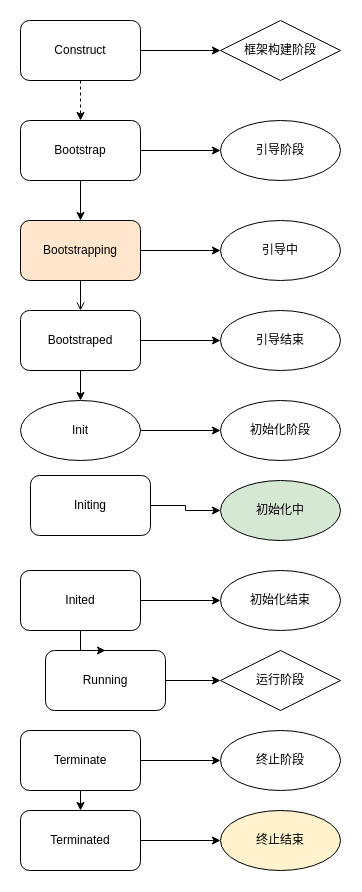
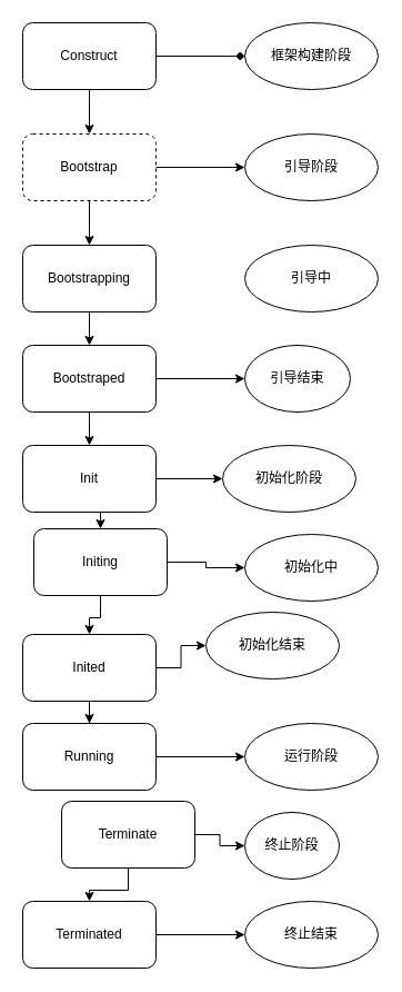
- <mxCell id="22" value="" style="edgeStyle=orthogonalEdgeStyle;rounded=0;orthogonalLoop=1;jettySize=auto;html=1;" edge="1" parent="2" source="3" target="21"><mxGeometry relative="1" as="geometry" /></mxCell>
+ <mxCell id="22" value="" style="edgeStyle=orthogonalEdgeStyle;rounded=0;orthogonalLoop=1;jettySize=auto;html=1;endArrow=diamond;" edge="1" parent="2" source="3" target="21"><mxGeometry relative="1" as="geometry" /></mxCell>
- <mxCell id="21" value="框架构建阶段" style="rhombus;whiteSpace=wrap;html=1;" vertex="1" parent="2"><mxGeometry x="200" width="120" height="60" as="geometry" /></mxCell>
+ <mxCell id="21" value="框架构建阶段" style="ellipse;whiteSpace=wrap;html=1;rounded=1;" vertex="1" parent="2"><mxGeometry x="200" width="120" height="60" as="geometry" /></mxCell>
- <mxCell id="5" style="edgeStyle=orthogonalEdgeStyle;rounded=0;orthogonalLoop=1;jettySize=auto;html=1;exitX=0.5;exitY=1;exitDx=0;exitDy=0;dashed=1;" edge="1" parent="2" source="3" target="4"><mxGeometry relative="1" as="geometry" /></mxCell>
+ <mxCell id="5" style="edgeStyle=orthogonalEdgeStyle;rounded=0;orthogonalLoop=1;jettySize=auto;html=1;exitX=0.5;exitY=1;exitDx=0;exitDy=0;" edge="1" parent="2" source="3" target="4"><mxGeometry relative="1" as="geometry" /></mxCell>
- <mxCell id="4" value="Bootstrap" style="rounded=1;whiteSpace=wrap;html=1;" vertex="1" parent="2"><mxGeometry y="100" width="120" height="60" as="geometry" /></mxCell>
+ <mxCell id="4" value="Bootstrap" style="rounded=1;whiteSpace=wrap;html=1;dashed=1;" vertex="1" parent="2"><mxGeometry y="100" width="120" height="60" as="geometry" /></mxCell>
- <mxCell id="6" value="Bootstrapping" style="rounded=1;whiteSpace=wrap;html=1;fillColor=#ffe6cc;" vertex="1" parent="2"><mxGeometry y="200" width="120" height="60" as="geometry" /></mxCell>
+ <mxCell id="6" value="Bootstrapping" style="rounded=1;whiteSpace=wrap;html=1;" vertex="1" parent="2"><mxGeometry y="200" width="120" height="60" as="geometry" /></mxCell>
- <mxCell id="26" value="" style="edgeStyle=orthogonalEdgeStyle;rounded=0;orthogonalLoop=1;jettySize=auto;html=1;" edge="1" parent="2" source="6" target="25"><mxGeometry relative="1" as="geometry" /></mxCell>
- <mxCell id="9" style="edgeStyle=orthogonalEdgeStyle;rounded=0;orthogonalLoop=1;jettySize=auto;html=1;exitX=0.5;exitY=1;exitDx=0;exitDy=0;endArrow=open;" edge="1" parent="2" source="6" target="8"><mxGeometry relative="1" as="geometry" /></mxCell>
+ <mxCell id="9" style="edgeStyle=orthogonalEdgeStyle;rounded=0;orthogonalLoop=1;jettySize=auto;html=1;exitX=0.5;exitY=1;exitDx=0;exitDy=0;" edge="1" parent="2" source="6" target="8"><mxGeometry relative="1" as="geometry" /></mxCell>
- <mxCell id="27" value="引导结束" style="ellipse;whiteSpace=wrap;html=1;rounded=1;" vertex="1" parent="2"><mxGeometry x="200" y="290" width="120" height="60" as="geometry" /></mxCell>
+ <mxCell id="27" value="引导结束" style="ellipse;whiteSpace=wrap;html=1;rounded=1;" vertex="1" parent="2"><mxGeometry x="200" y="290" width="95" height="60" as="geometry" /></mxCell>
- <mxCell id="10" value="Init" style="ellipse;whiteSpace=wrap;html=1;" vertex="1" parent="2"><mxGeometry y="380" width="120" height="60" as="geometry" /></mxCell>
+ <mxCell id="10" value="Init" style="rounded=1;whiteSpace=wrap;html=1;" vertex="1" parent="2"><mxGeometry y="380" width="120" height="60" as="geometry" /></mxCell>
- <mxCell id="29" value="初始化阶段" style="ellipse;whiteSpace=wrap;html=1;rounded=1;" vertex="1" parent="2"><mxGeometry x="200" y="380" width="120" height="60" as="geometry" /></mxCell>
+ <mxCell id="29" value="初始化阶段" style="ellipse;whiteSpace=wrap;html=1;rounded=1;" vertex="1" parent="2"><mxGeometry x="180" y="380" width="120" height="60" as="geometry" /></mxCell>
+ <mxCell id="13" style="edgeStyle=orthogonalEdgeStyle;rounded=0;orthogonalLoop=1;jettySize=auto;html=1;exitX=0.5;exitY=1;exitDx=0;exitDy=0;entryX=0.5;entryY=0;entryDx=0;entryDy=0;" edge="1" parent="2" source="10" target="12"><mxGeometry relative="1" as="geometry" /></mxCell>
- <mxCell id="31" value="初始化中" style="ellipse;whiteSpace=wrap;html=1;rounded=1;fillColor=#d5e8d4;" vertex="1" parent="2"><mxGeometry x="200" y="460" width="120" height="60" as="geometry" /></mxCell>
+ <mxCell id="31" value="初始化中" style="ellipse;whiteSpace=wrap;html=1;rounded=1;" vertex="1" parent="2"><mxGeometry x="200" y="460" width="120" height="60" as="geometry" /></mxCell>
+ <mxCell id="15" style="edgeStyle=orthogonalEdgeStyle;rounded=0;orthogonalLoop=1;jettySize=auto;html=1;exitX=0.5;exitY=1;exitDx=0;exitDy=0;" edge="1" parent="2" source="12" target="14"><mxGeometry relative="1" as="geometry" /></mxCell>
- <mxCell id="33" value="初始化结束" style="ellipse;whiteSpace=wrap;html=1;rounded=1;" vertex="1" parent="2"><mxGeometry x="200" y="550" width="120" height="60" as="geometry" /></mxCell>
+ <mxCell id="33" value="初始化结束" style="ellipse;whiteSpace=wrap;html=1;rounded=1;" vertex="1" parent="2"><mxGeometry x="165" y="530" width="120" height="60" as="geometry" /></mxCell>
- <mxCell id="16" value="Running" style="rounded=1;whiteSpace=wrap;html=1;" vertex="1" parent="2"><mxGeometry x="25" y="630" width="120" height="60" as="geometry" /></mxCell>
+ <mxCell id="16" value="Running" style="rounded=1;whiteSpace=wrap;html=1;" vertex="1" parent="2"><mxGeometry y="630" width="120" height="60" as="geometry" /></mxCell>
- <mxCell id="35" value="运行阶段" style="rhombus;whiteSpace=wrap;html=1;" vertex="1" parent="2"><mxGeometry x="200" y="630" width="120" height="60" as="geometry" /></mxCell>
+ <mxCell id="35" value="运行阶段" style="ellipse;whiteSpace=wrap;html=1;rounded=1;" vertex="1" parent="2"><mxGeometry x="200" y="630" width="120" height="60" as="geometry" /></mxCell>
- <mxCell id="18" value="Terminate" style="rounded=1;whiteSpace=wrap;html=1;" vertex="1" parent="2"><mxGeometry y="710" width="120" height="60" as="geometry" /></mxCell>
+ <mxCell id="18" value="Terminate" style="rounded=1;whiteSpace=wrap;html=1;" vertex="1" parent="2"><mxGeometry x="35" y="700" width="120" height="60" as="geometry" /></mxCell>
- <mxCell id="37" value="终止阶段" style="ellipse;whiteSpace=wrap;html=1;rounded=1;" vertex="1" parent="2"><mxGeometry x="200" y="710" width="120" height="60" as="geometry" /></mxCell>
+ <mxCell id="37" value="终止阶段" style="ellipse;whiteSpace=wrap;html=1;rounded=1;" vertex="1" parent="2"><mxGeometry x="200" y="710" width="85" height="60" as="geometry" /></mxCell>
- <mxCell id="39" value="终止结束" style="ellipse;whiteSpace=wrap;html=1;rounded=1;fillColor=#fff2cc;" vertex="1" parent="2"><mxGeometry x="200" y="790" width="120" height="60" as="geometry" /></mxCell>
+ <mxCell id="39" value="终止结束" style="ellipse;whiteSpace=wrap;html=1;rounded=1;" vertex="1" parent="2"><mxGeometry x="200" y="790" width="120" height="60" as="geometry" /></mxCell>
